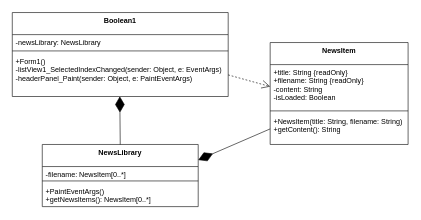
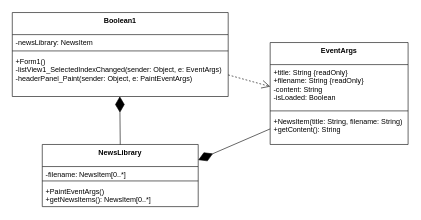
- <mxCell id="7" value="-newsLibrary: NewsLibrary" style="text;strokeColor=none;fillColor=none;align=left;verticalAlign=top;spacingLeft=4;spacingRight=4;overflow=hidden;rotatable=0;points=[[0,0.5],[1,0.5]];portConstraint=eastwest;" parent="6" vertex="1"><mxGeometry y="36.8" width="360" height="23.2" as="geometry" /></mxCell>
+ <mxCell id="7" value="-newsLibrary: NewsItem" style="text;strokeColor=none;fillColor=none;align=left;verticalAlign=top;spacingLeft=4;spacingRight=4;overflow=hidden;rotatable=0;points=[[0,0.5],[1,0.5]];portConstraint=eastwest;" parent="6" vertex="1"><mxGeometry y="36.8" width="360" height="23.2" as="geometry" /></mxCell>
- <mxCell id="2" value="NewsItem" style="swimlane;fontStyle=1;align=center;verticalAlign=top;childLayout=stackLayout;horizontal=1;startSize=36.8;horizontalStack=0;resizeParent=1;resizeParentMax=0;resizeLast=0;collapsible=0;marginBottom=0;" parent="1" vertex="1"><mxGeometry x="450" y="70" width="230" height="170" as="geometry" /></mxCell>
+ <mxCell id="2" value="EventArgs" style="swimlane;fontStyle=1;align=center;verticalAlign=top;childLayout=stackLayout;horizontal=1;startSize=36.8;horizontalStack=0;resizeParent=1;resizeParentMax=0;resizeLast=0;collapsible=0;marginBottom=0;" parent="1" vertex="1"><mxGeometry x="450" y="70" width="230" height="170" as="geometry" /></mxCell>
